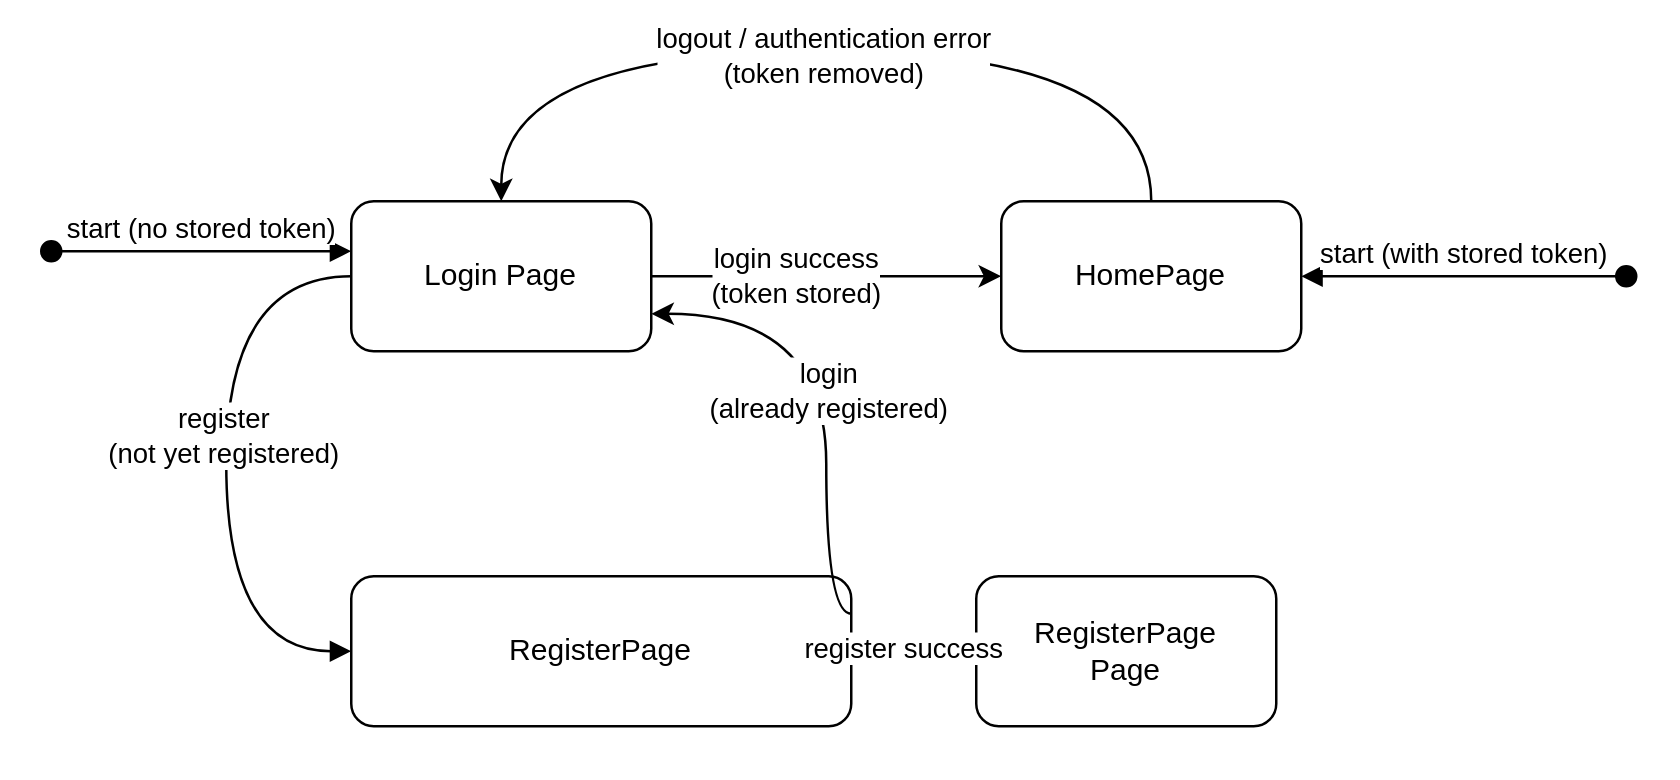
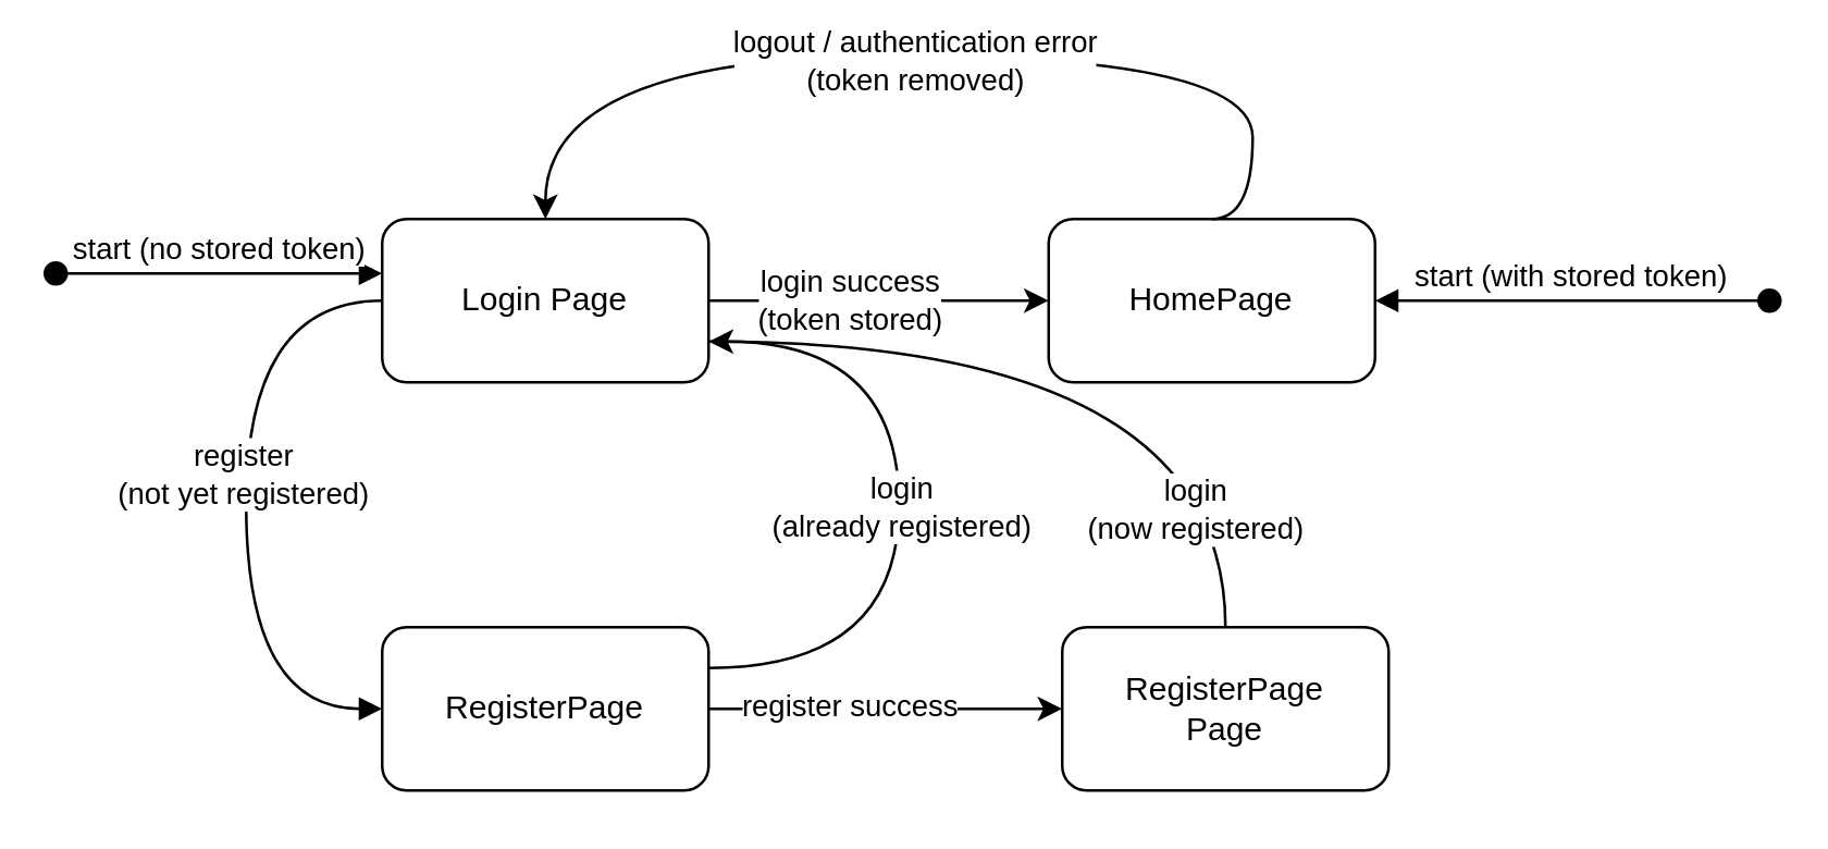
- <mxCell id="3" value="HomePage" style="rounded=1;whiteSpace=wrap;html=1;" vertex="1" parent="1"><mxGeometry x="400" y="80" width="120" height="60" as="geometry" /></mxCell>
+ <mxCell id="3" value="HomePage" style="rounded=1;whiteSpace=wrap;html=1;" vertex="1" parent="1"><mxGeometry x="385" y="80" width="120" height="60" as="geometry" /></mxCell>
+ <mxCell id="18" value="" style="endArrow=none;html=1;rounded=0;elbow=vertical;curved=1;edgeStyle=orthogonalEdgeStyle;exitX=1;exitY=0.75;exitDx=0;exitDy=0;entryX=0.5;entryY=0;entryDx=0;entryDy=0;" edge="1" parent="1" source="2" target="5"><mxGeometry width="50" height="50" relative="1" as="geometry"><mxPoint x="420" y="210" as="sourcePoint" /><mxPoint x="450" y="220" as="targetPoint" /></mxGeometry></mxCell>
+ <mxCell id="19" value="login&lt;br&gt;(now registered)" style="edgeLabel;html=1;align=center;verticalAlign=middle;resizable=0;points=[];" vertex="1" connectable="0" parent="18"><mxGeometry x="0.699" y="-12" relative="1" as="geometry"><mxPoint as="offset" /></mxGeometry></mxCell>
- <mxCell id="4" value="RegisterPage" style="rounded=1;whiteSpace=wrap;html=1;" vertex="1" parent="1"><mxGeometry x="140" y="230" width="200" height="60" as="geometry" /></mxCell>
+ <mxCell id="4" value="RegisterPage" style="rounded=1;whiteSpace=wrap;html=1;" vertex="1" parent="1"><mxGeometry x="140" y="230" width="120" height="60" as="geometry" /></mxCell>
